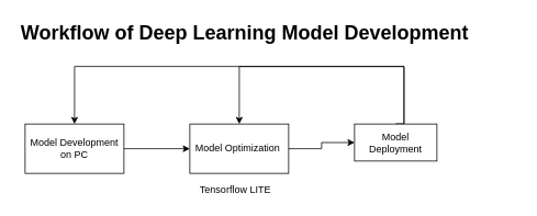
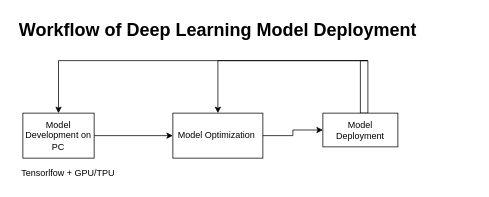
- <mxCell id="12" value="&lt;h1&gt;Workflow of Deep Learning Model Development&lt;/h1&gt;" style="text;html=1;strokeColor=none;fillColor=none;spacing=5;spacingTop=-20;whiteSpace=wrap;overflow=hidden;rounded=0;" vertex="1" parent="1"><mxGeometry x="20" y="20" width="610" height="120" as="geometry" /></mxCell>
+ <mxCell id="12" value="&lt;h1&gt;Workflow of Deep Learning Model Deployment&lt;/h1&gt;" style="text;html=1;strokeColor=none;fillColor=none;spacing=5;spacingTop=-20;whiteSpace=wrap;overflow=hidden;rounded=0;" vertex="1" parent="1"><mxGeometry x="20" y="20" width="610" height="120" as="geometry" /></mxCell>
- <mxCell id="3" value="Model Development on PC" style="rounded=0;whiteSpace=wrap;html=1;" vertex="1" parent="2"><mxGeometry x="10" y="70" width="120" height="60" as="geometry" /></mxCell>
+ <mxCell id="3" value="Model Development on PC" style="rounded=0;whiteSpace=wrap;html=1;" vertex="1" parent="2"><mxGeometry x="10" y="70" width="95" height="60" as="geometry" /></mxCell>
+ <mxCell id="10" value="Tensorlfow + GPU/TPU" style="text;html=1;align=center;verticalAlign=middle;resizable=0;points=[];autosize=1;" vertex="1" parent="2"><mxGeometry y="140" width="140" height="20" as="geometry" /></mxCell>
- <mxCell id="11" value="Tensorflow LITE" style="text;html=1;align=center;verticalAlign=middle;resizable=0;points=[];autosize=1;" vertex="1" parent="2"><mxGeometry x="215" y="140" width="100" height="20" as="geometry" /></mxCell>
